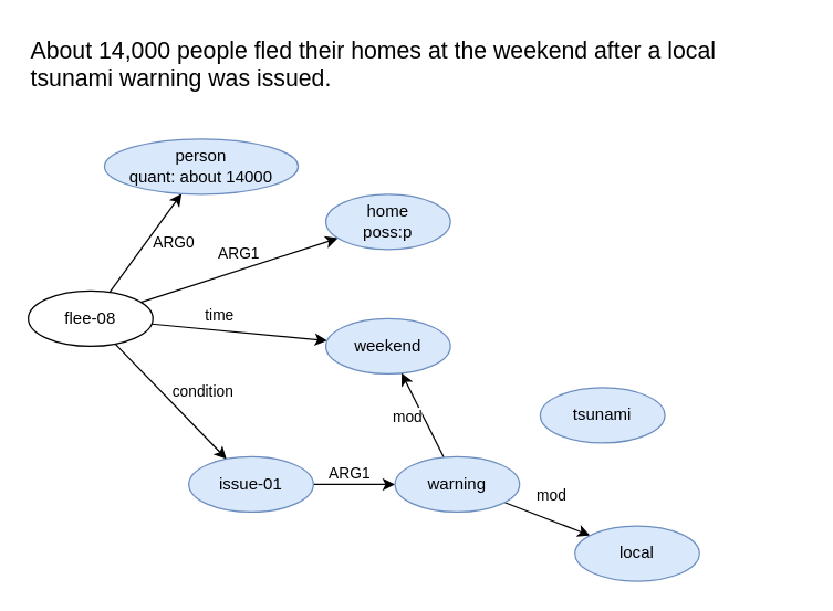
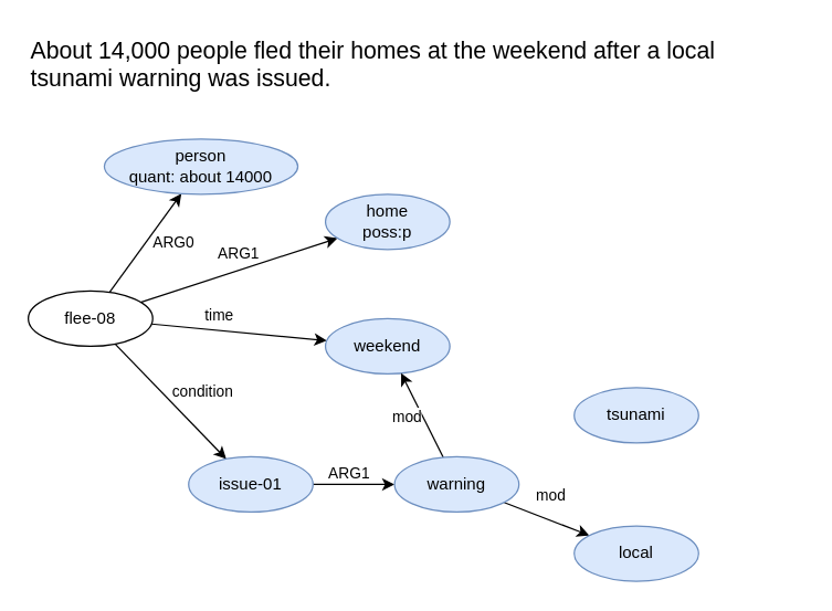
- <mxCell id="22" value="tsunami" style="ellipse;whiteSpace=wrap;html=1;fillColor=#dae8fc;strokeColor=#6c8ebf;" vertex="1" parent="1"><mxGeometry x="390" y="280" width="90" height="40" as="geometry" /></mxCell>
+ <mxCell id="22" value="tsunami" style="ellipse;whiteSpace=wrap;html=1;fillColor=#dae8fc;strokeColor=#6c8ebf;" vertex="1" parent="1"><mxGeometry x="415" y="280" width="90" height="40" as="geometry" /></mxCell>
